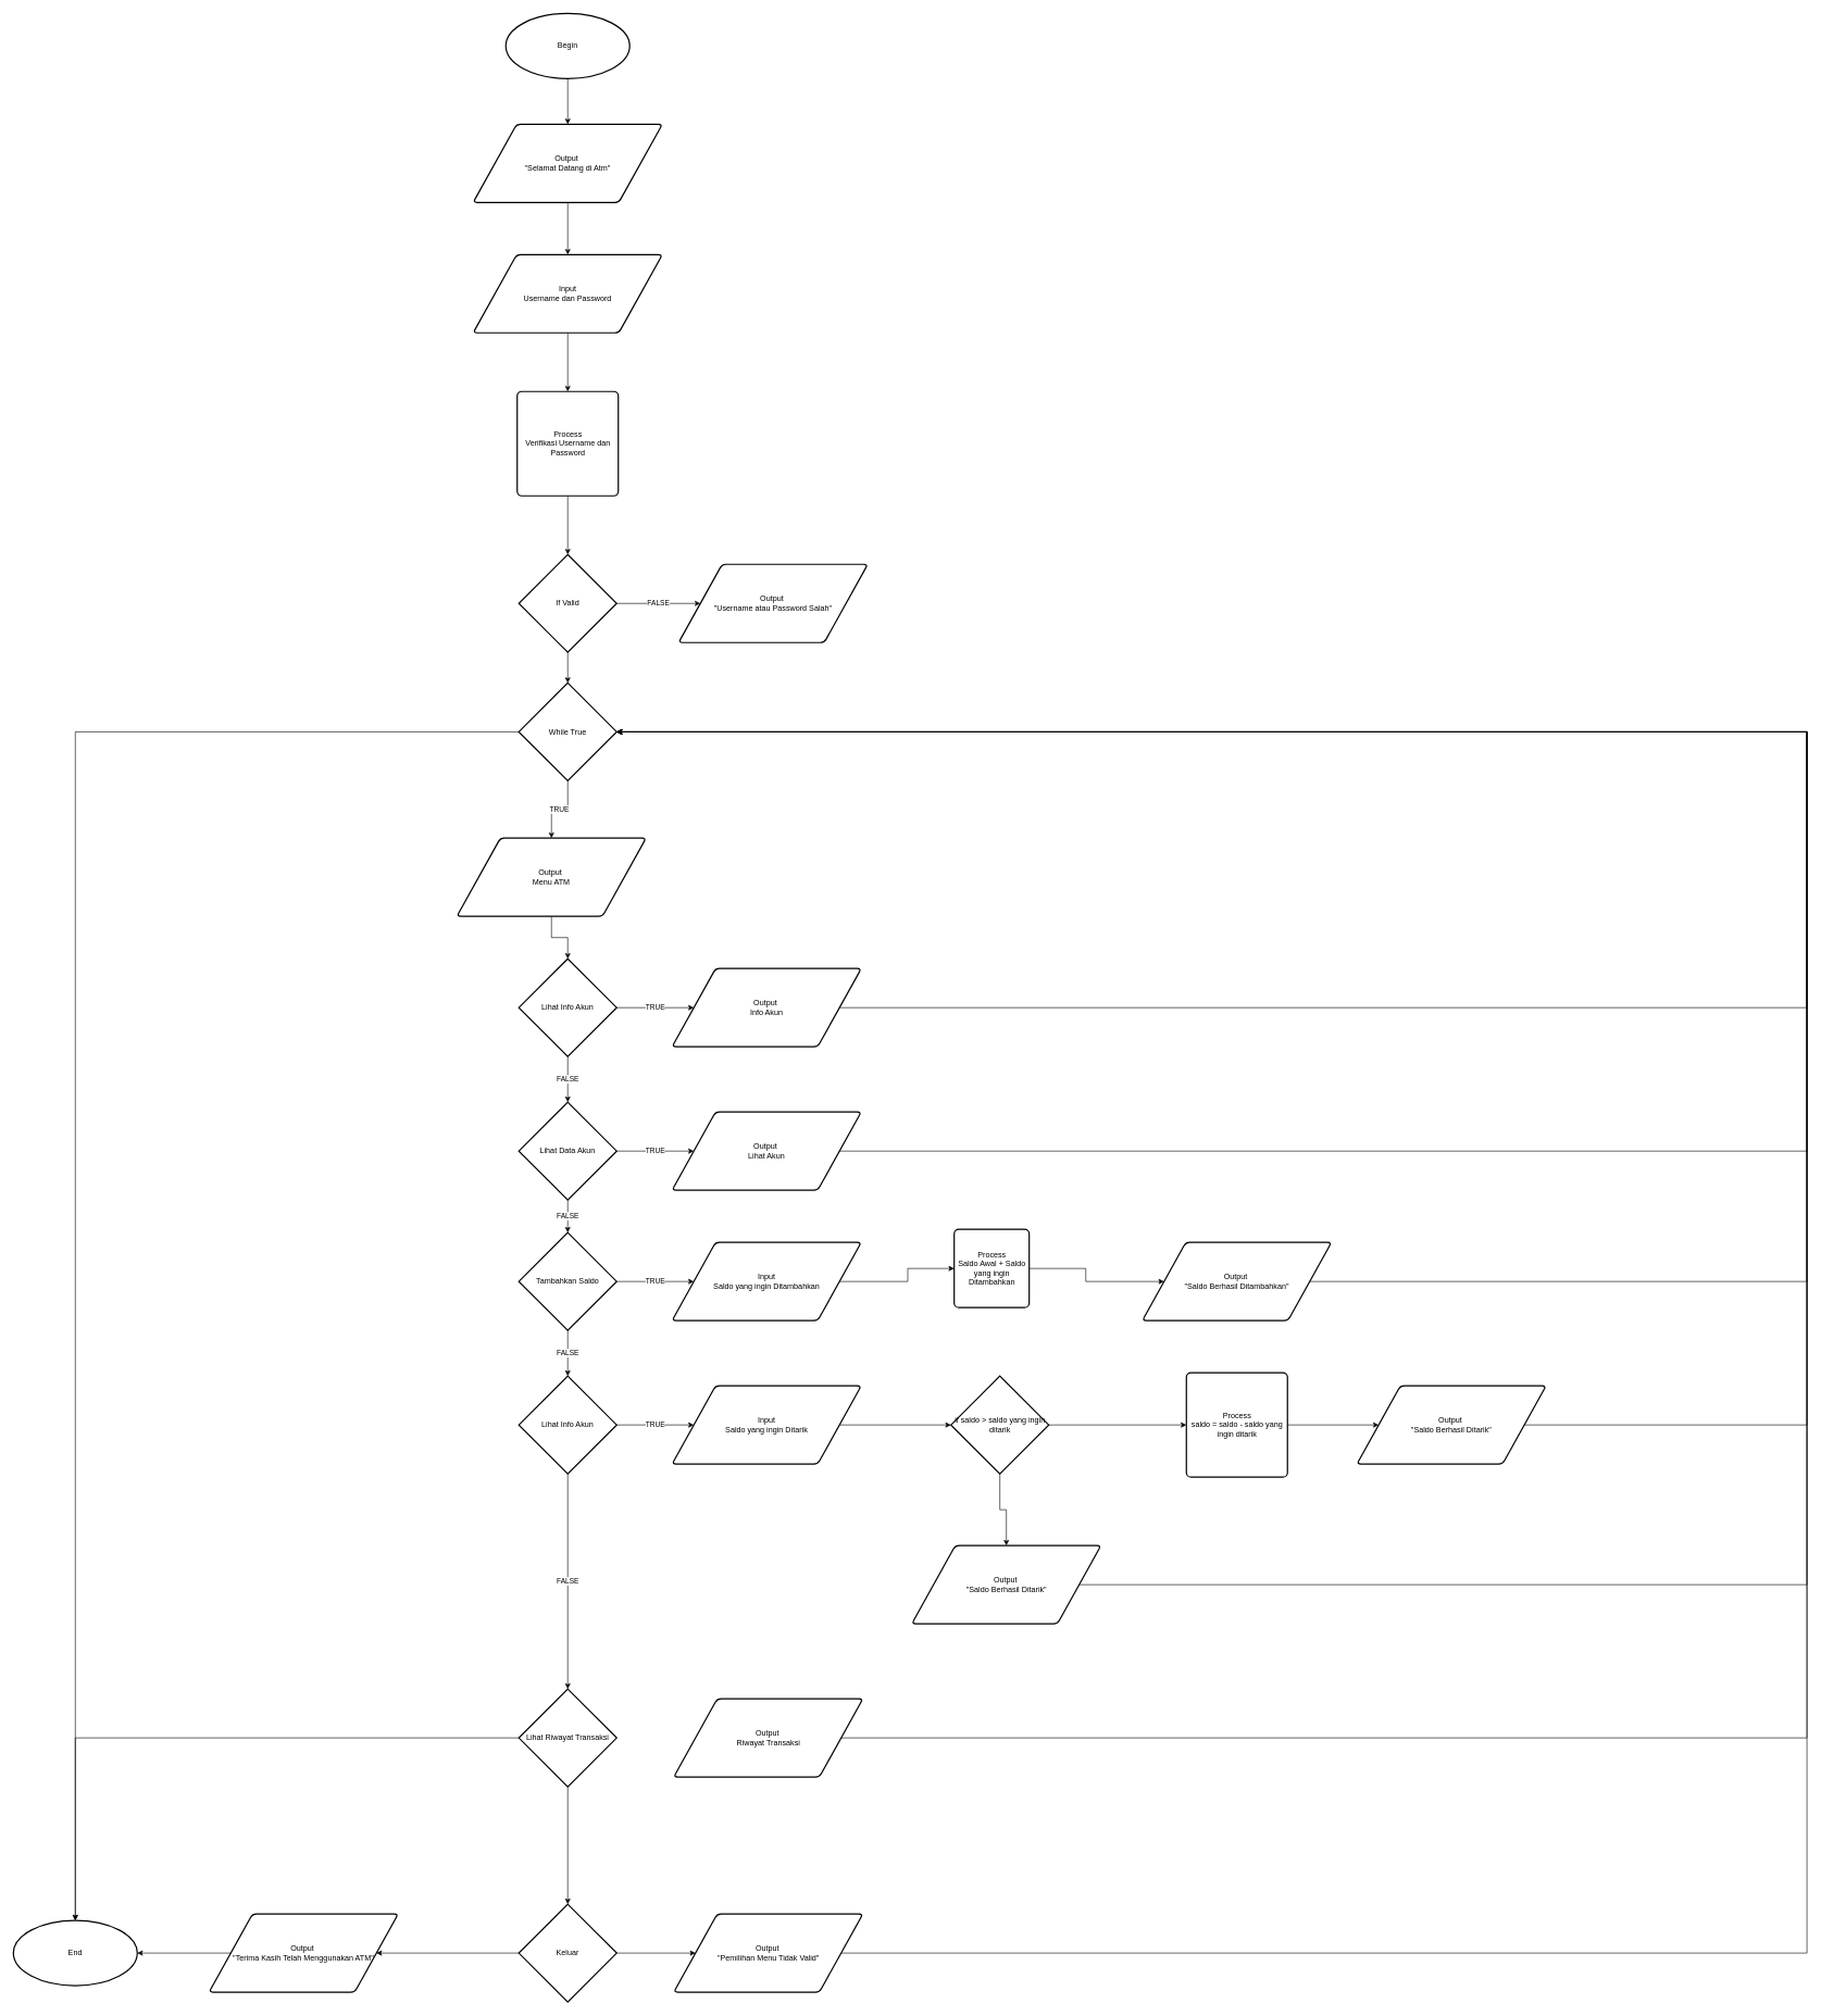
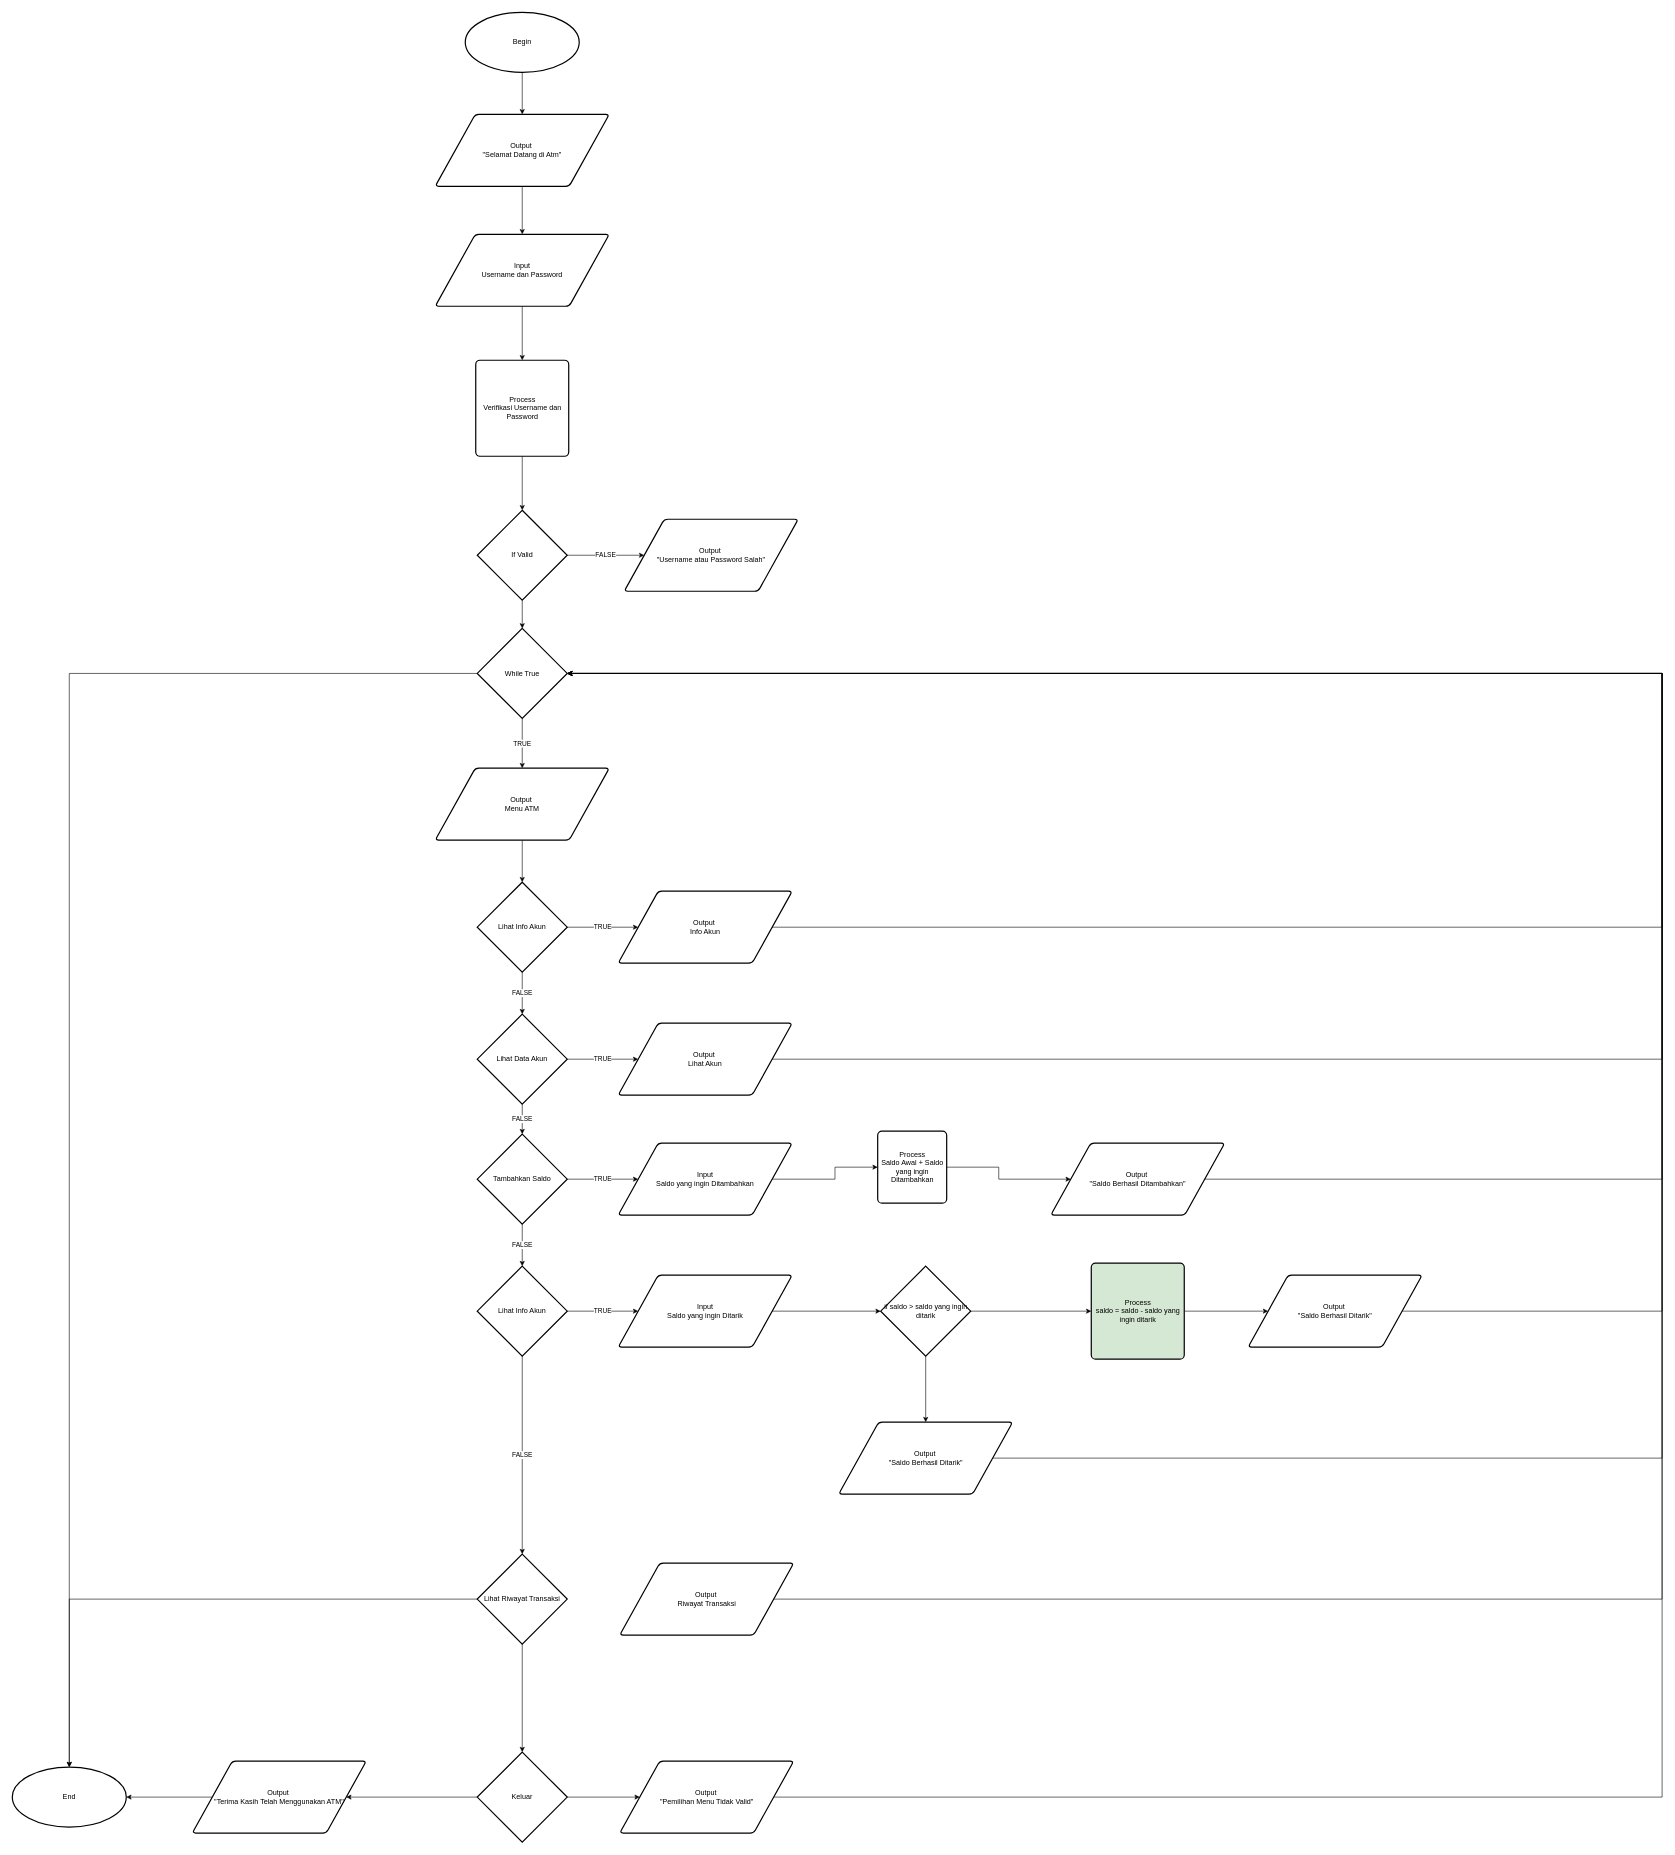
- <mxCell id="15" value="Output&amp;nbsp;&lt;div&gt;Menu ATM&lt;/div&gt;" style="shape=parallelogram;html=1;strokeWidth=2;perimeter=parallelogramPerimeter;whiteSpace=wrap;rounded=1;arcSize=12;size=0.23;" vertex="1" parent="1"><mxGeometry x="700" y="1285" width="290" height="120" as="geometry" /></mxCell>
+ <mxCell id="15" value="Output&amp;nbsp;&lt;div&gt;Menu ATM&lt;/div&gt;" style="shape=parallelogram;html=1;strokeWidth=2;perimeter=parallelogramPerimeter;whiteSpace=wrap;rounded=1;arcSize=12;size=0.23;" vertex="1" parent="1"><mxGeometry x="725" y="1280" width="290" height="120" as="geometry" /></mxCell>
- <mxCell id="39" value="if saldo &amp;gt; saldo yang ingin ditarik" style="strokeWidth=2;html=1;shape=mxgraph.flowchart.decision;whiteSpace=wrap;" vertex="1" parent="1"><mxGeometry x="1457.5" y="2110" width="150" height="150" as="geometry" /></mxCell>
+ <mxCell id="39" value="if saldo &amp;gt; saldo yang ingin ditarik" style="strokeWidth=2;html=1;shape=mxgraph.flowchart.decision;whiteSpace=wrap;" vertex="1" parent="1"><mxGeometry x="1467.5" y="2110" width="150" height="150" as="geometry" /></mxCell>
- <mxCell id="41" value="&lt;div&gt;Process&lt;/div&gt;&lt;div&gt;saldo = saldo - saldo yang ingin ditarik&lt;/div&gt;" style="rounded=1;whiteSpace=wrap;html=1;absoluteArcSize=1;arcSize=14;strokeWidth=2;" vertex="1" parent="1"><mxGeometry x="1818.5" y="2105" width="155" height="160" as="geometry" /></mxCell>
+ <mxCell id="41" value="&lt;div&gt;Process&lt;/div&gt;&lt;div&gt;saldo = saldo - saldo yang ingin ditarik&lt;/div&gt;" style="rounded=1;whiteSpace=wrap;html=1;absoluteArcSize=1;arcSize=14;strokeWidth=2;fillColor=#d5e8d4;" vertex="1" parent="1"><mxGeometry x="1818.5" y="2105" width="155" height="160" as="geometry" /></mxCell>
